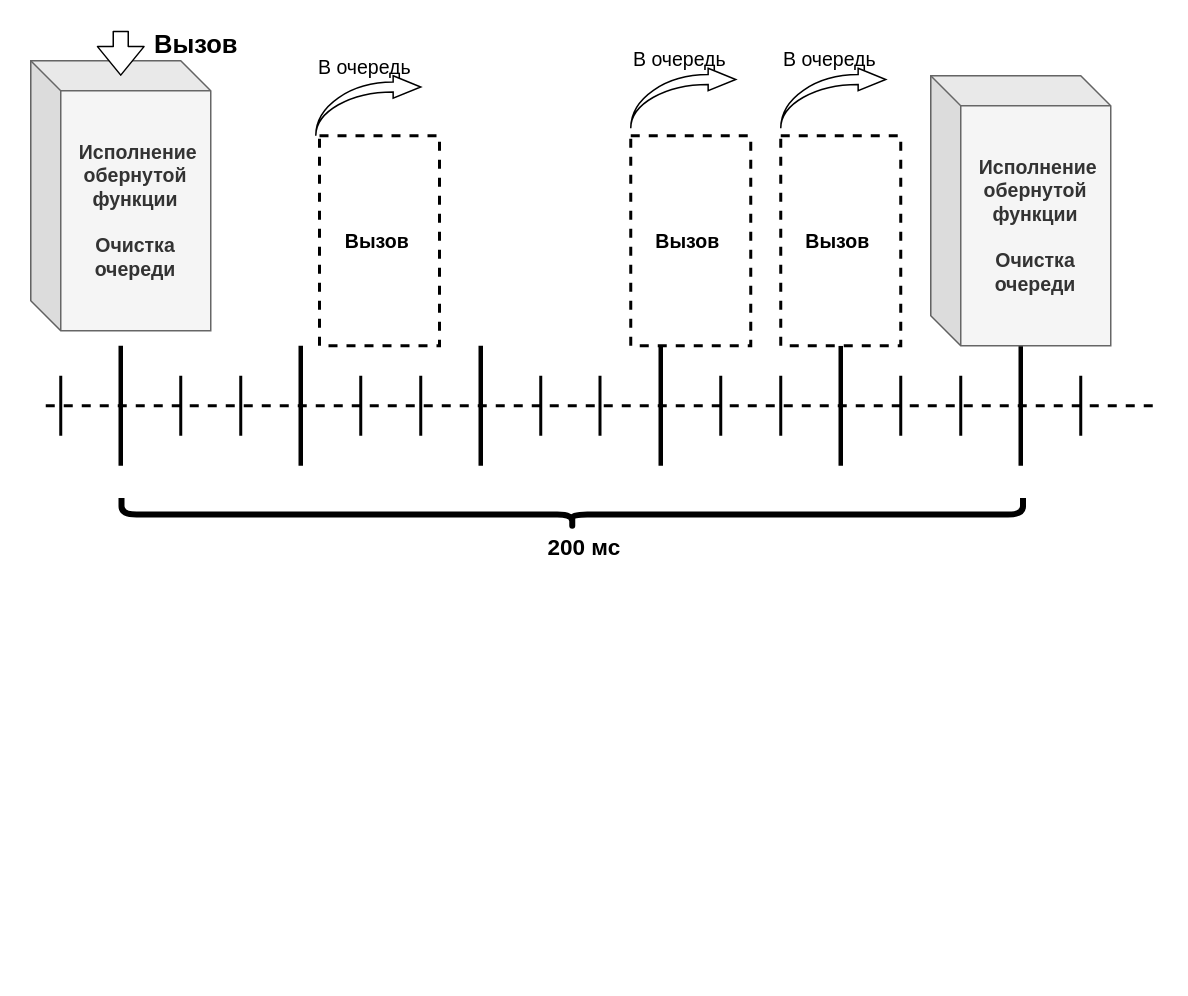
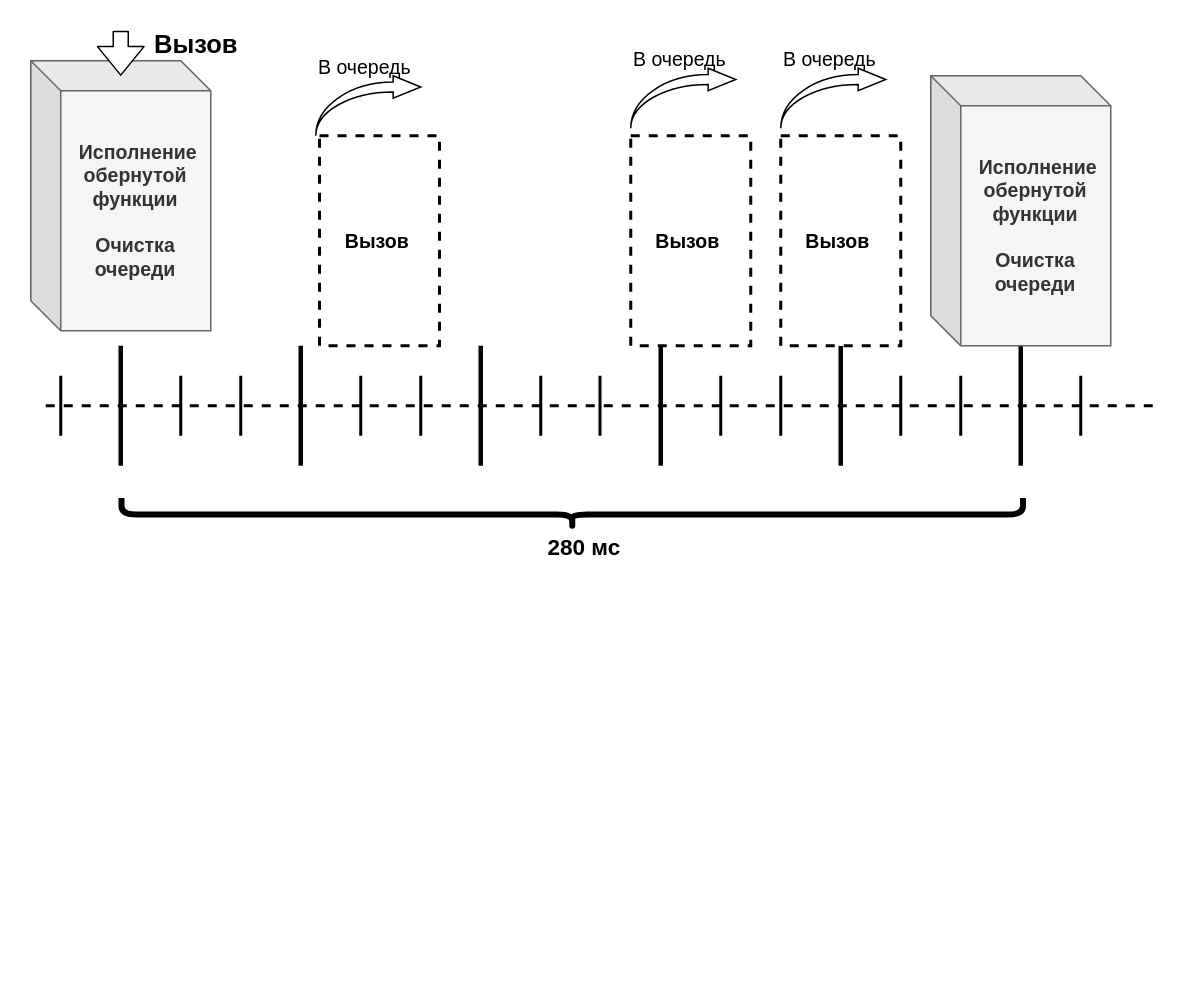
- <mxCell id="15" value="200 мс" style="text;html=1;resizable=0;points=[];autosize=1;align=left;verticalAlign=top;spacingTop=-4;fontSize=15;fontStyle=1" parent="1" vertex="1"><mxGeometry x="363" y="353" width="50" height="20" as="geometry" /></mxCell>
+ <mxCell id="15" value="280 мс" style="text;html=1;resizable=0;points=[];autosize=1;align=left;verticalAlign=top;spacingTop=-4;fontSize=15;fontStyle=1" parent="1" vertex="1"><mxGeometry x="363" y="353" width="50" height="20" as="geometry" /></mxCell>
